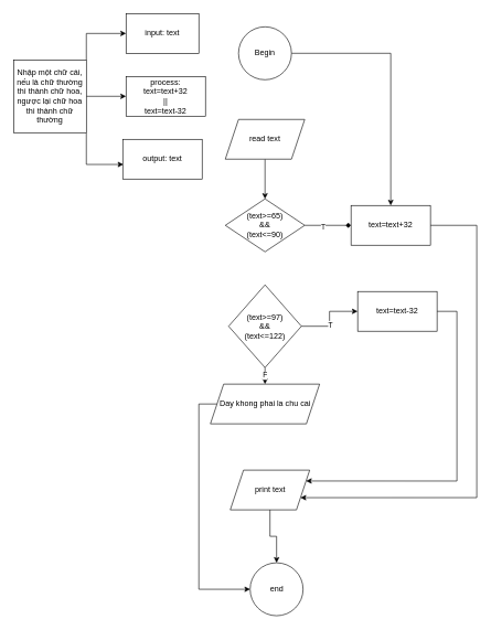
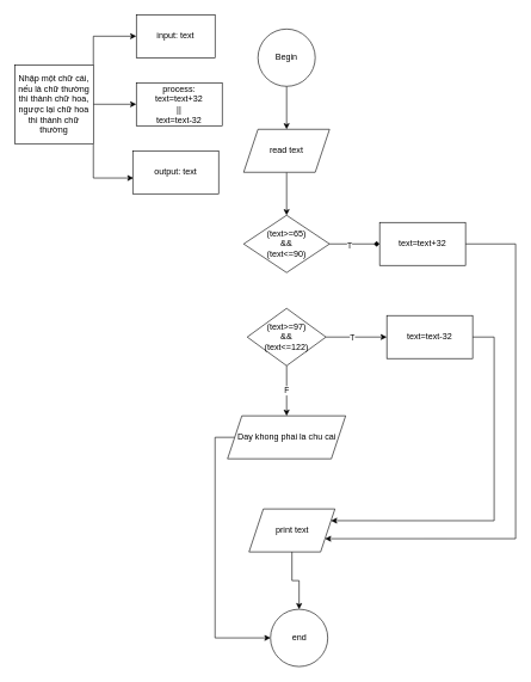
- <mxCell id="2" style="edgeStyle=orthogonalEdgeStyle;rounded=0;orthogonalLoop=1;jettySize=auto;html=1;" parent="1" source="3" target="19" edge="1"><mxGeometry relative="1" as="geometry" /></mxCell>
+ <mxCell id="2" style="edgeStyle=orthogonalEdgeStyle;rounded=0;orthogonalLoop=1;jettySize=auto;html=1;" parent="1" source="3" target="9" edge="1"><mxGeometry relative="1" as="geometry" /></mxCell>
- <mxCell id="13" value="(text&amp;gt;=97)&lt;br&gt;&amp;amp;&amp;amp;&lt;br&gt;(text&amp;lt;=122)" style="rhombus;whiteSpace=wrap;html=1;" parent="1" vertex="1"><mxGeometry x="345" y="430" width="110" height="125" as="geometry" /></mxCell>
+ <mxCell id="13" value="(text&amp;gt;=97)&lt;br&gt;&amp;amp;&amp;amp;&lt;br&gt;(text&amp;lt;=122)" style="rhombus;whiteSpace=wrap;html=1;" parent="1" vertex="1"><mxGeometry x="345" y="430" width="110" height="80" as="geometry" /></mxCell>
